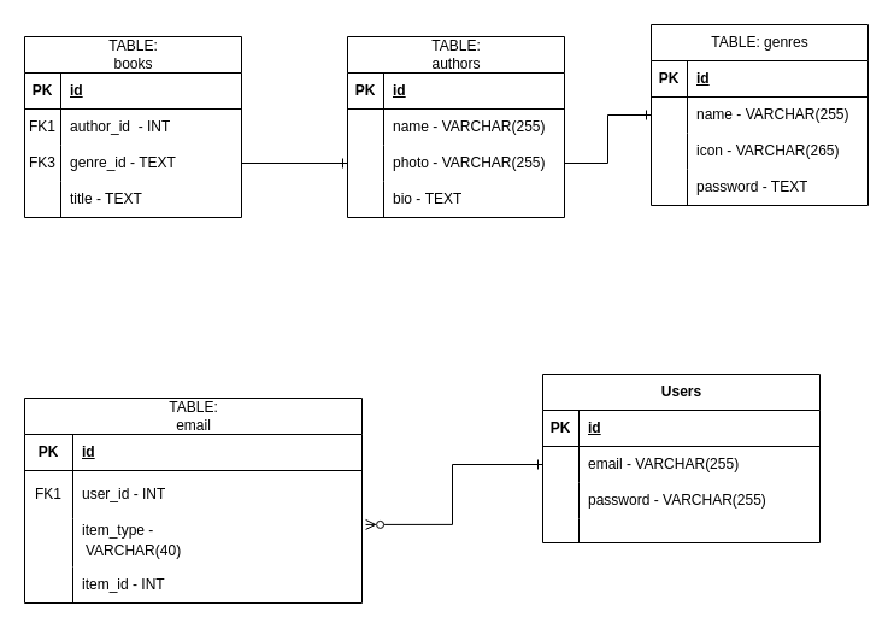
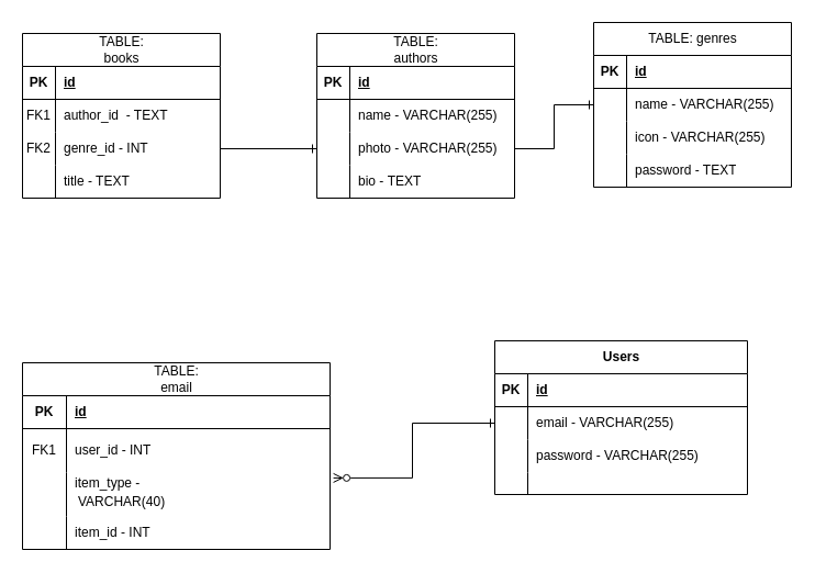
- <mxCell id="8" value="author_id&amp;nbsp; - INT" style="shape=partialRectangle;connectable=0;fillColor=none;top=0;left=0;bottom=0;right=0;align=left;spacingLeft=6;overflow=hidden;whiteSpace=wrap;html=1;" vertex="1" parent="6"><mxGeometry x="30" width="150" height="30" as="geometry"><mxRectangle width="150" height="30" as="alternateBounds" /></mxGeometry></mxCell>
+ <mxCell id="8" value="author_id&amp;nbsp; - TEXT" style="shape=partialRectangle;connectable=0;fillColor=none;top=0;left=0;bottom=0;right=0;align=left;spacingLeft=6;overflow=hidden;whiteSpace=wrap;html=1;" vertex="1" parent="6"><mxGeometry x="30" width="150" height="30" as="geometry"><mxRectangle width="150" height="30" as="alternateBounds" /></mxGeometry></mxCell>
- <mxCell id="37" value="icon -&amp;nbsp;VARCHAR(265)" style="shape=partialRectangle;connectable=0;fillColor=none;top=0;left=0;bottom=0;right=0;align=left;spacingLeft=6;overflow=hidden;whiteSpace=wrap;html=1;" vertex="1" parent="35"><mxGeometry x="30" width="150" height="30" as="geometry"><mxRectangle width="150" height="30" as="alternateBounds" /></mxGeometry></mxCell>
+ <mxCell id="37" value="icon -&amp;nbsp;VARCHAR(255)" style="shape=partialRectangle;connectable=0;fillColor=none;top=0;left=0;bottom=0;right=0;align=left;spacingLeft=6;overflow=hidden;whiteSpace=wrap;html=1;" vertex="1" parent="35"><mxGeometry x="30" width="150" height="30" as="geometry"><mxRectangle width="150" height="30" as="alternateBounds" /></mxGeometry></mxCell>
- <mxCell id="10" value="FK3" style="shape=partialRectangle;connectable=0;fillColor=none;top=0;left=0;bottom=0;right=0;editable=1;overflow=hidden;whiteSpace=wrap;html=1;" vertex="1" parent="9"><mxGeometry width="30" height="30" as="geometry"><mxRectangle width="30" height="30" as="alternateBounds" /></mxGeometry></mxCell>
+ <mxCell id="10" value="FK2" style="shape=partialRectangle;connectable=0;fillColor=none;top=0;left=0;bottom=0;right=0;editable=1;overflow=hidden;whiteSpace=wrap;html=1;" vertex="1" parent="9"><mxGeometry width="30" height="30" as="geometry"><mxRectangle width="30" height="30" as="alternateBounds" /></mxGeometry></mxCell>
- <mxCell id="11" value="genre_id - TEXT" style="shape=partialRectangle;connectable=0;fillColor=none;top=0;left=0;bottom=0;right=0;align=left;spacingLeft=6;overflow=hidden;whiteSpace=wrap;html=1;" vertex="1" parent="9"><mxGeometry x="30" width="150" height="30" as="geometry"><mxRectangle width="150" height="30" as="alternateBounds" /></mxGeometry></mxCell>
+ <mxCell id="11" value="genre_id - INT" style="shape=partialRectangle;connectable=0;fillColor=none;top=0;left=0;bottom=0;right=0;align=left;spacingLeft=6;overflow=hidden;whiteSpace=wrap;html=1;" vertex="1" parent="9"><mxGeometry x="30" width="150" height="30" as="geometry"><mxRectangle width="150" height="30" as="alternateBounds" /></mxGeometry></mxCell>
